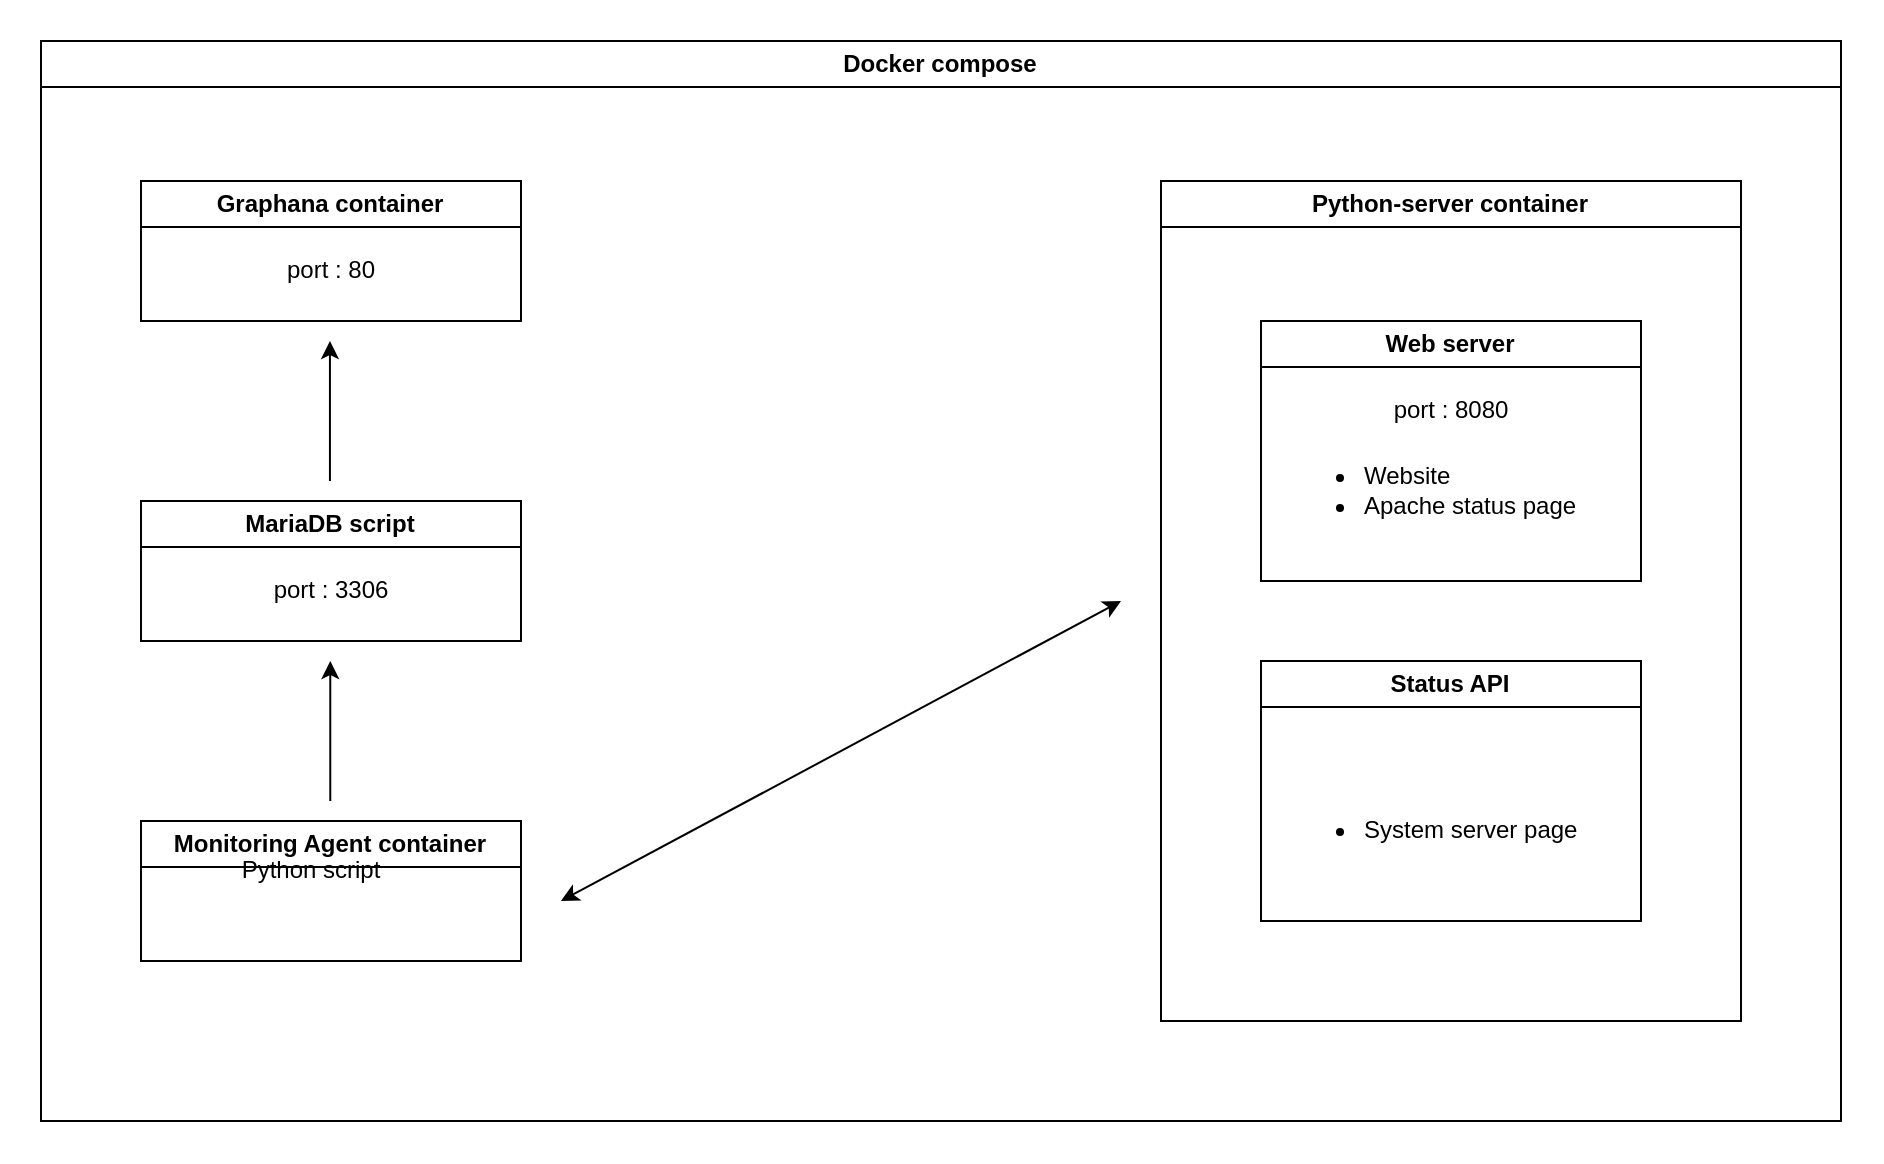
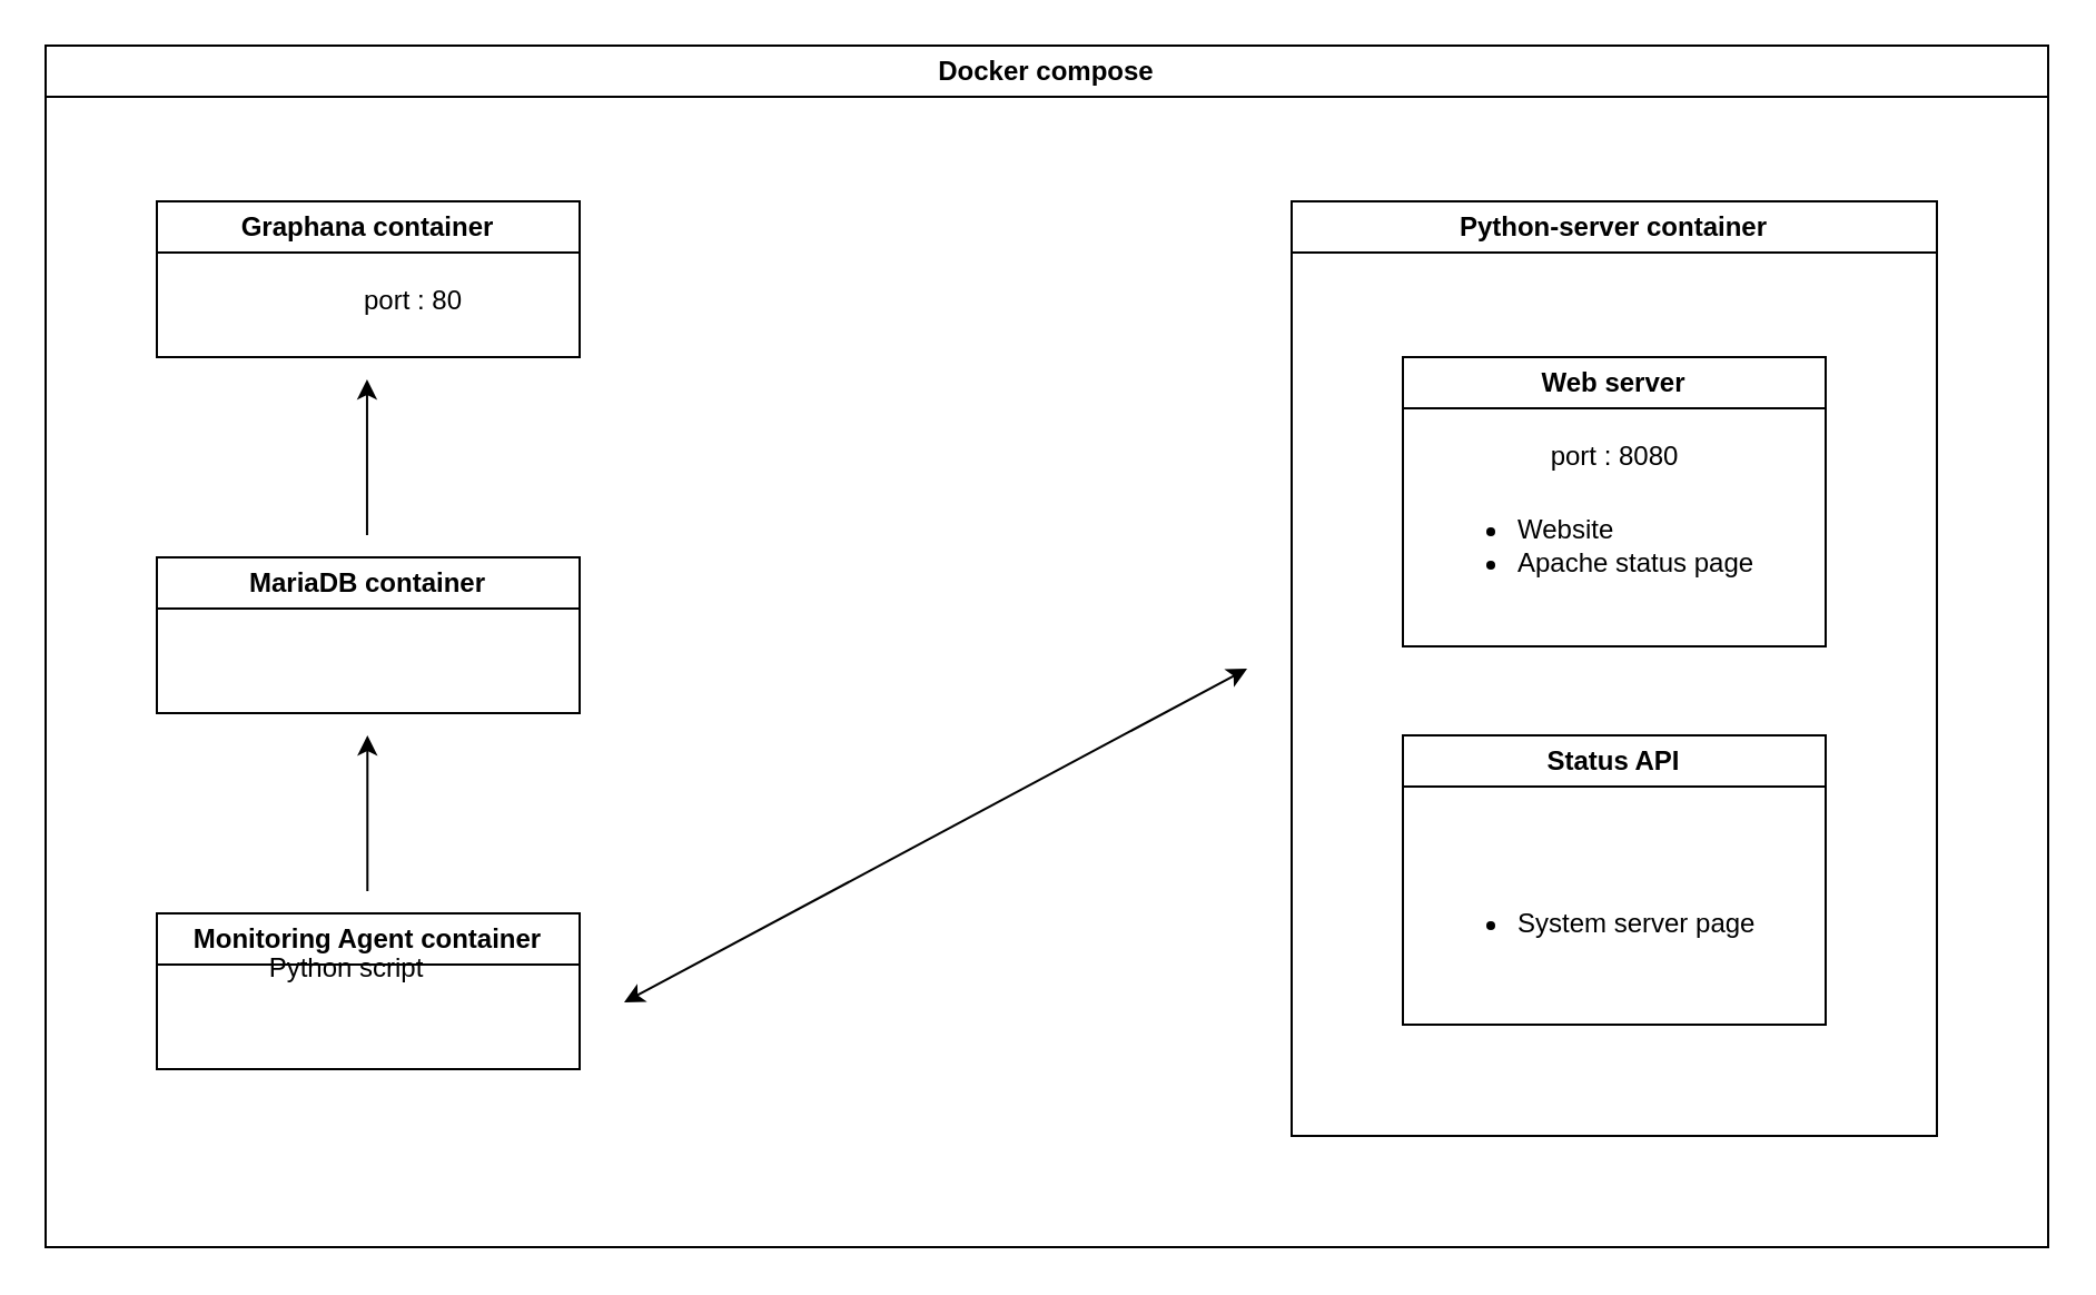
- <mxCell id="9" value="port : 80" style="text;html=1;align=center;verticalAlign=middle;resizable=0;points=[];autosize=1;strokeColor=none;fillColor=none;" vertex="1" parent="8"><mxGeometry x="60" y="30" width="70" height="30" as="geometry" /></mxCell>
+ <mxCell id="9" value="port : 80" style="text;html=1;align=center;verticalAlign=middle;resizable=0;points=[];autosize=1;strokeColor=none;fillColor=none;" vertex="1" parent="8"><mxGeometry x="80" y="30" width="70" height="30" as="geometry" /></mxCell>
- <mxCell id="10" value="MariaDB script" style="swimlane;whiteSpace=wrap;html=1;" vertex="1" parent="1"><mxGeometry x="70" y="250" width="190" height="70" as="geometry"><mxRectangle x="70" y="70" width="100" height="30" as="alternateBounds" /></mxGeometry></mxCell>
+ <mxCell id="10" value="MariaDB container" style="swimlane;whiteSpace=wrap;html=1;" vertex="1" parent="1"><mxGeometry x="70" y="250" width="190" height="70" as="geometry"><mxRectangle x="70" y="70" width="100" height="30" as="alternateBounds" /></mxGeometry></mxCell>
- <mxCell id="11" value="port : 3306" style="text;html=1;align=center;verticalAlign=middle;resizable=0;points=[];autosize=1;strokeColor=none;fillColor=none;" vertex="1" parent="10"><mxGeometry x="55" y="30" width="80" height="30" as="geometry" /></mxCell>
